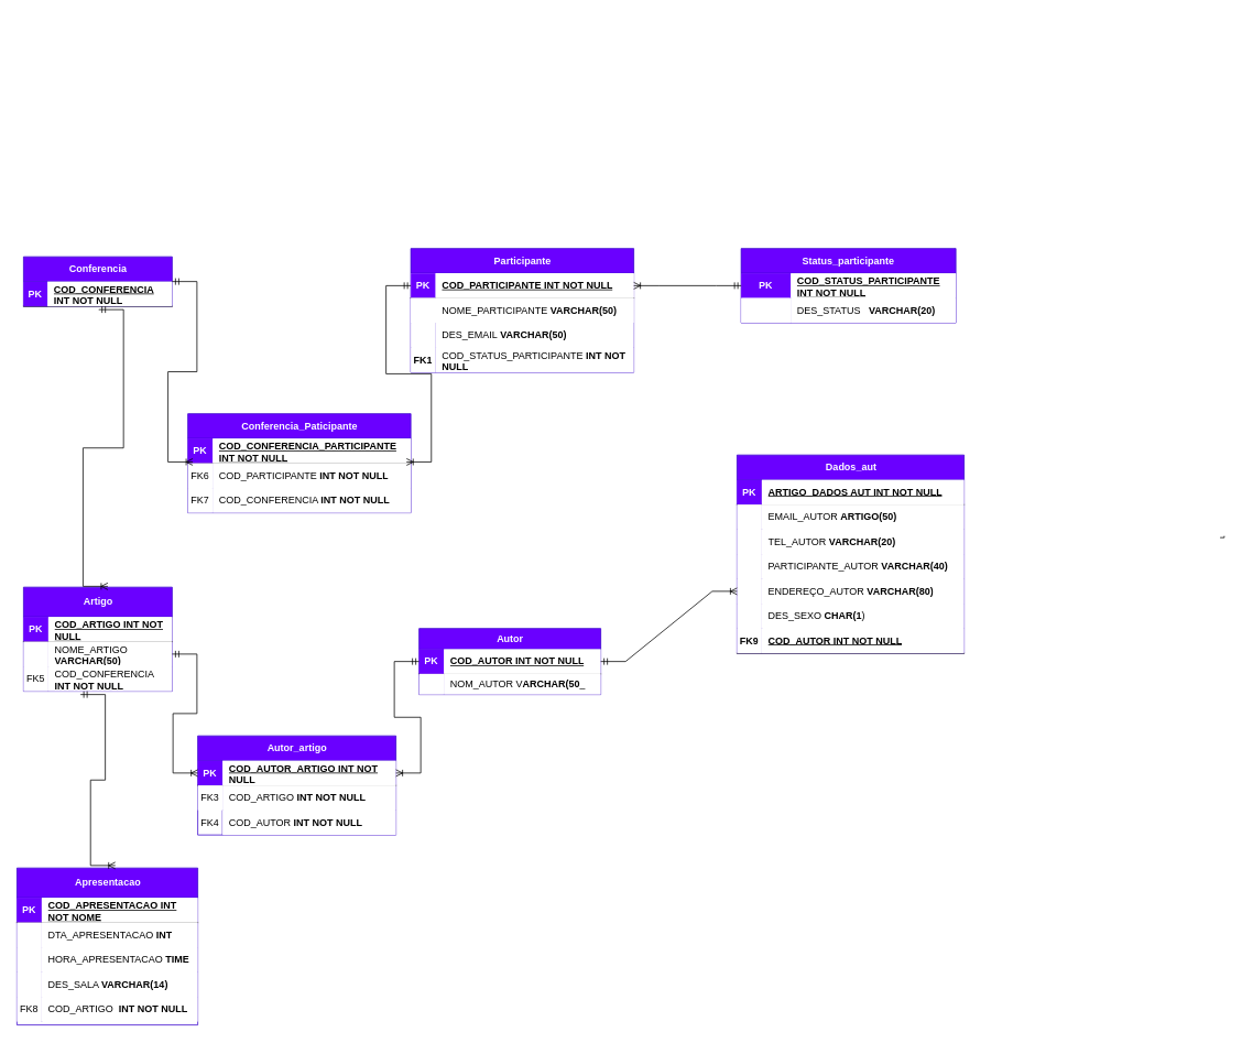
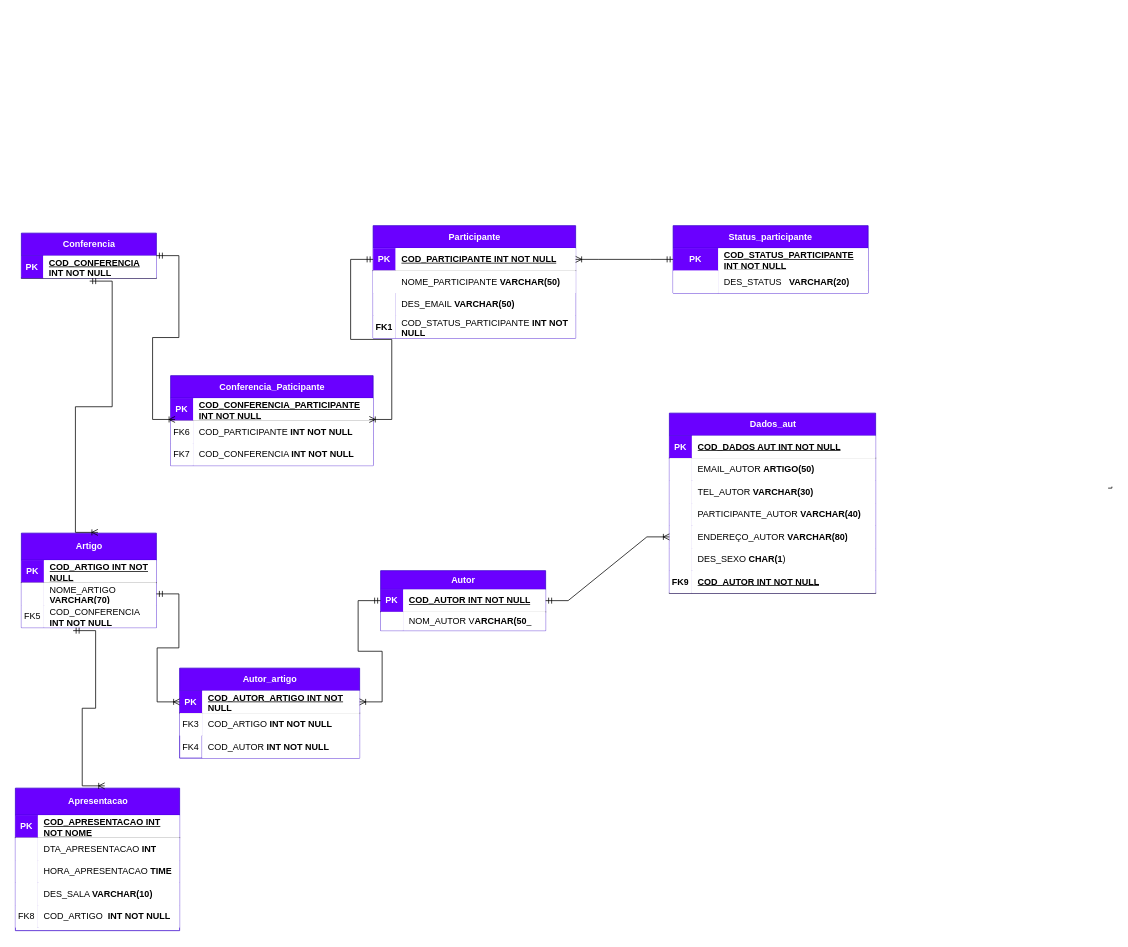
- <mxCell id="16" value="&lt;font style=&quot;vertical-align: inherit;&quot;&gt;&lt;font style=&quot;vertical-align: inherit;&quot;&gt;&lt;font style=&quot;vertical-align: inherit;&quot;&gt;&lt;font style=&quot;vertical-align: inherit;&quot;&gt;&lt;font style=&quot;vertical-align: inherit;&quot;&gt;&lt;font style=&quot;vertical-align: inherit;&quot;&gt;ARTIGO_DADOS AUT INT NOT NULL&lt;/font&gt;&lt;/font&gt;&lt;/font&gt;&lt;/font&gt;&lt;/font&gt;&lt;/font&gt;" style="shape=partialRectangle;connectable=0;top=0;left=0;bottom=0;right=0;align=left;spacingLeft=6;fontStyle=5;overflow=hidden;whiteSpace=wrap;html=1;" vertex="1" parent="14"><mxGeometry x="30" width="245" height="30" as="geometry"><mxRectangle width="245" height="30" as="alternateBounds" /></mxGeometry></mxCell>
+ <mxCell id="16" value="&lt;font style=&quot;vertical-align: inherit;&quot;&gt;&lt;font style=&quot;vertical-align: inherit;&quot;&gt;&lt;font style=&quot;vertical-align: inherit;&quot;&gt;&lt;font style=&quot;vertical-align: inherit;&quot;&gt;&lt;font style=&quot;vertical-align: inherit;&quot;&gt;&lt;font style=&quot;vertical-align: inherit;&quot;&gt;COD_DADOS AUT INT NOT NULL&lt;/font&gt;&lt;/font&gt;&lt;/font&gt;&lt;/font&gt;&lt;/font&gt;&lt;/font&gt;" style="shape=partialRectangle;connectable=0;top=0;left=0;bottom=0;right=0;align=left;spacingLeft=6;fontStyle=5;overflow=hidden;whiteSpace=wrap;html=1;" vertex="1" parent="14"><mxGeometry x="30" width="245" height="30" as="geometry"><mxRectangle width="245" height="30" as="alternateBounds" /></mxGeometry></mxCell>
- <mxCell id="22" value="TEL_AUTOR &lt;b&gt;VARCHAR(20)&lt;/b&gt;" style="shape=partialRectangle;connectable=0;top=0;left=0;bottom=0;right=0;align=left;spacingLeft=6;overflow=hidden;whiteSpace=wrap;html=1;" vertex="1" parent="20"><mxGeometry x="30" width="245" height="30" as="geometry"><mxRectangle width="245" height="30" as="alternateBounds" /></mxGeometry></mxCell>
+ <mxCell id="22" value="TEL_AUTOR &lt;b&gt;VARCHAR(30)&lt;/b&gt;" style="shape=partialRectangle;connectable=0;top=0;left=0;bottom=0;right=0;align=left;spacingLeft=6;overflow=hidden;whiteSpace=wrap;html=1;" vertex="1" parent="20"><mxGeometry x="30" width="245" height="30" as="geometry"><mxRectangle width="245" height="30" as="alternateBounds" /></mxGeometry></mxCell>
- <mxCell id="9" value="NOME_ARTIGO &lt;b&gt;VARCHAR(50)&lt;/b&gt;" style="shape=partialRectangle;connectable=0;top=0;left=0;bottom=0;right=0;align=left;spacingLeft=6;overflow=hidden;whiteSpace=wrap;html=1;" vertex="1" parent="7"><mxGeometry x="30" width="150" height="30" as="geometry"><mxRectangle width="150" height="30" as="alternateBounds" /></mxGeometry></mxCell>
+ <mxCell id="9" value="NOME_ARTIGO &lt;b&gt;VARCHAR(70)&lt;/b&gt;" style="shape=partialRectangle;connectable=0;top=0;left=0;bottom=0;right=0;align=left;spacingLeft=6;overflow=hidden;whiteSpace=wrap;html=1;" vertex="1" parent="7"><mxGeometry x="30" width="150" height="30" as="geometry"><mxRectangle width="150" height="30" as="alternateBounds" /></mxGeometry></mxCell>
- <mxCell id="104" value="DES_SALA &lt;b&gt;VARCHAR(14)&lt;/b&gt;" style="shape=partialRectangle;connectable=0;top=0;left=0;bottom=0;right=0;align=left;spacingLeft=6;overflow=hidden;whiteSpace=wrap;html=1;" vertex="1" parent="102"><mxGeometry x="30" width="189" height="30" as="geometry"><mxRectangle width="189" height="30" as="alternateBounds" /></mxGeometry></mxCell>
+ <mxCell id="104" value="DES_SALA &lt;b&gt;VARCHAR(10)&lt;/b&gt;" style="shape=partialRectangle;connectable=0;top=0;left=0;bottom=0;right=0;align=left;spacingLeft=6;overflow=hidden;whiteSpace=wrap;html=1;" vertex="1" parent="102"><mxGeometry x="30" width="189" height="30" as="geometry"><mxRectangle width="189" height="30" as="alternateBounds" /></mxGeometry></mxCell>
